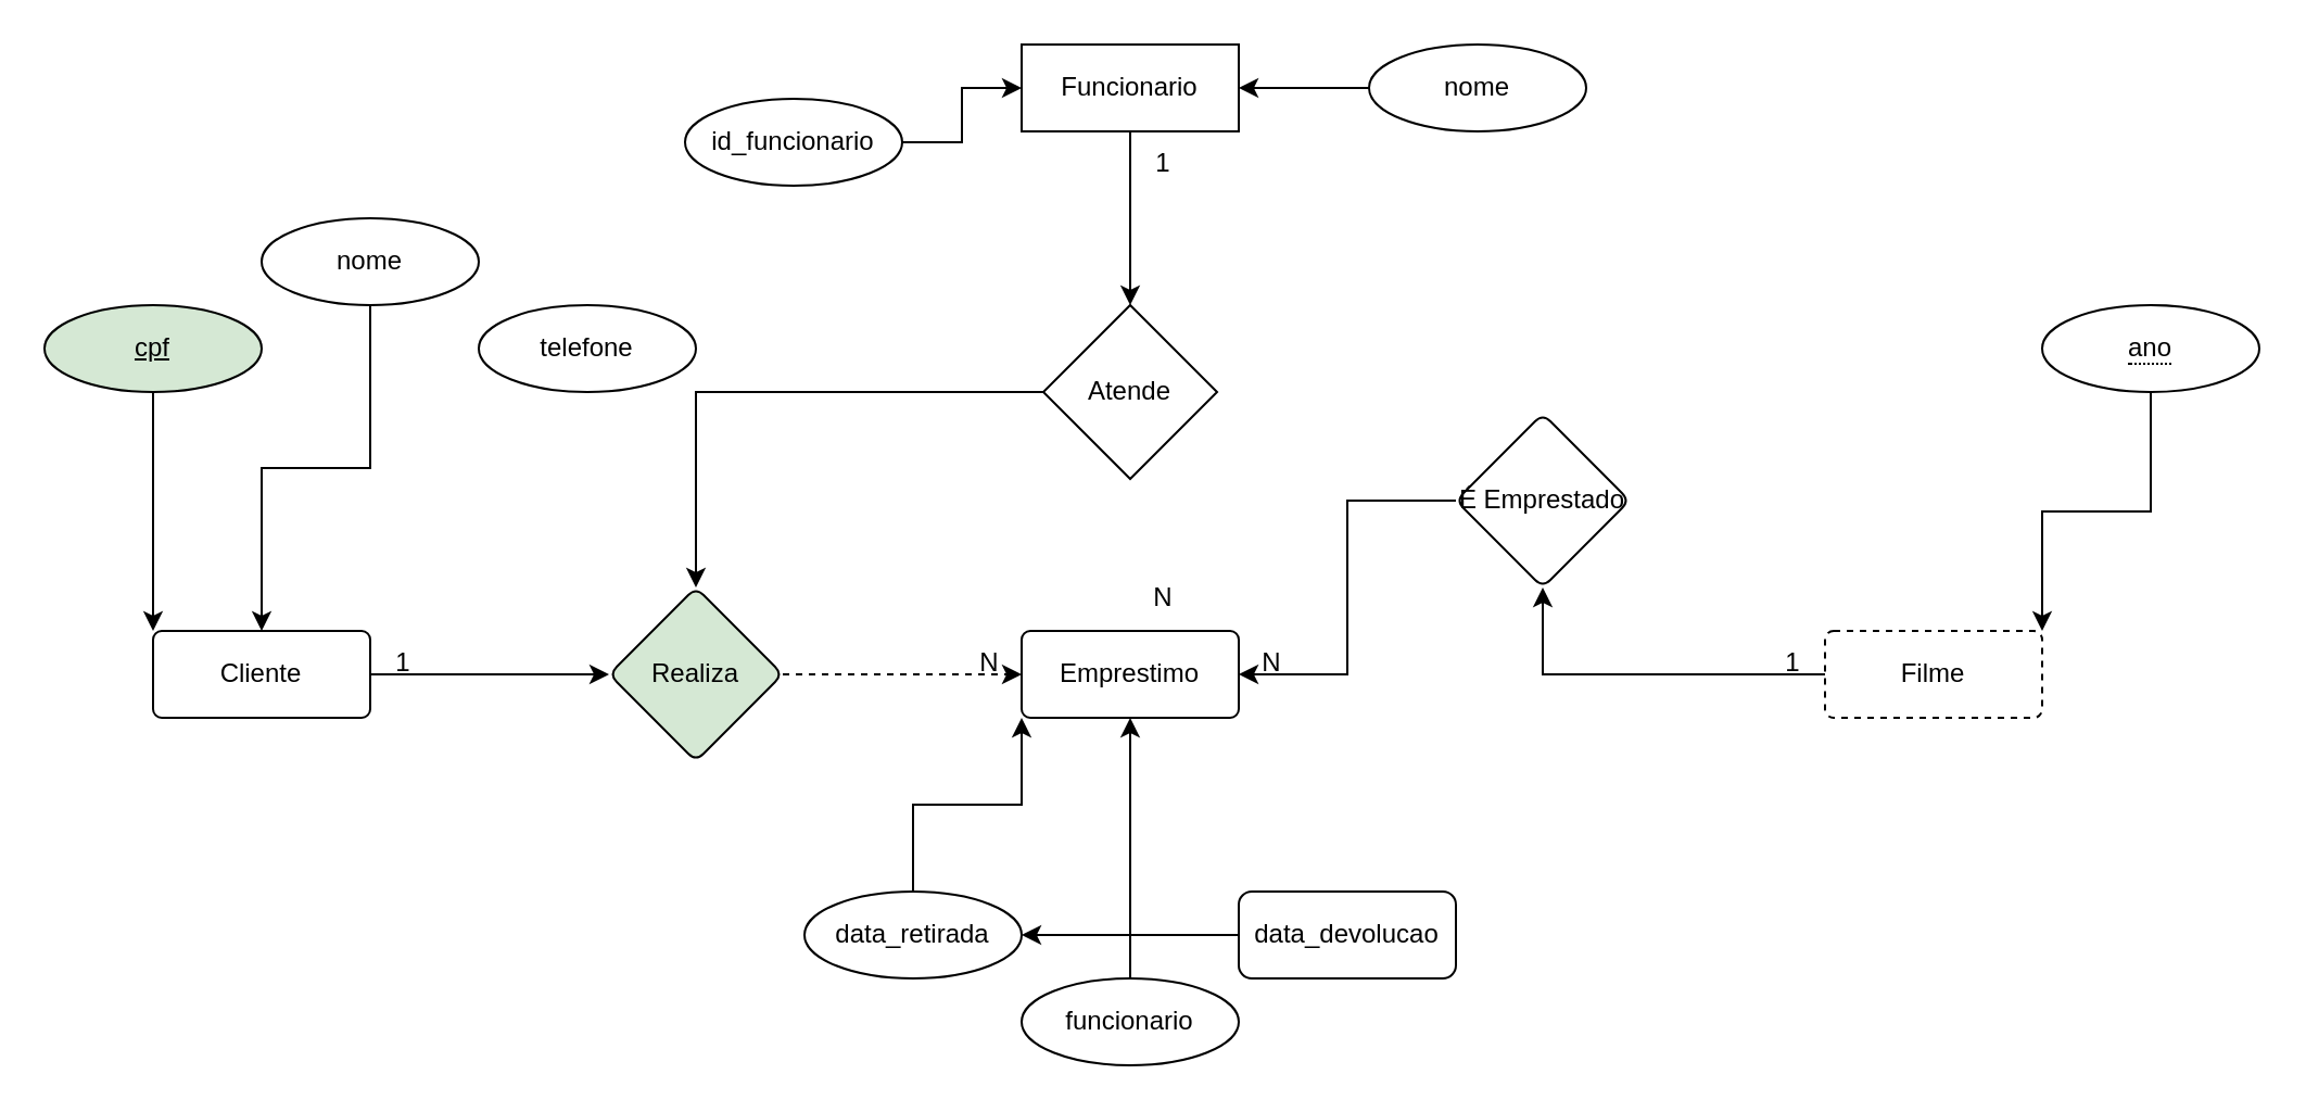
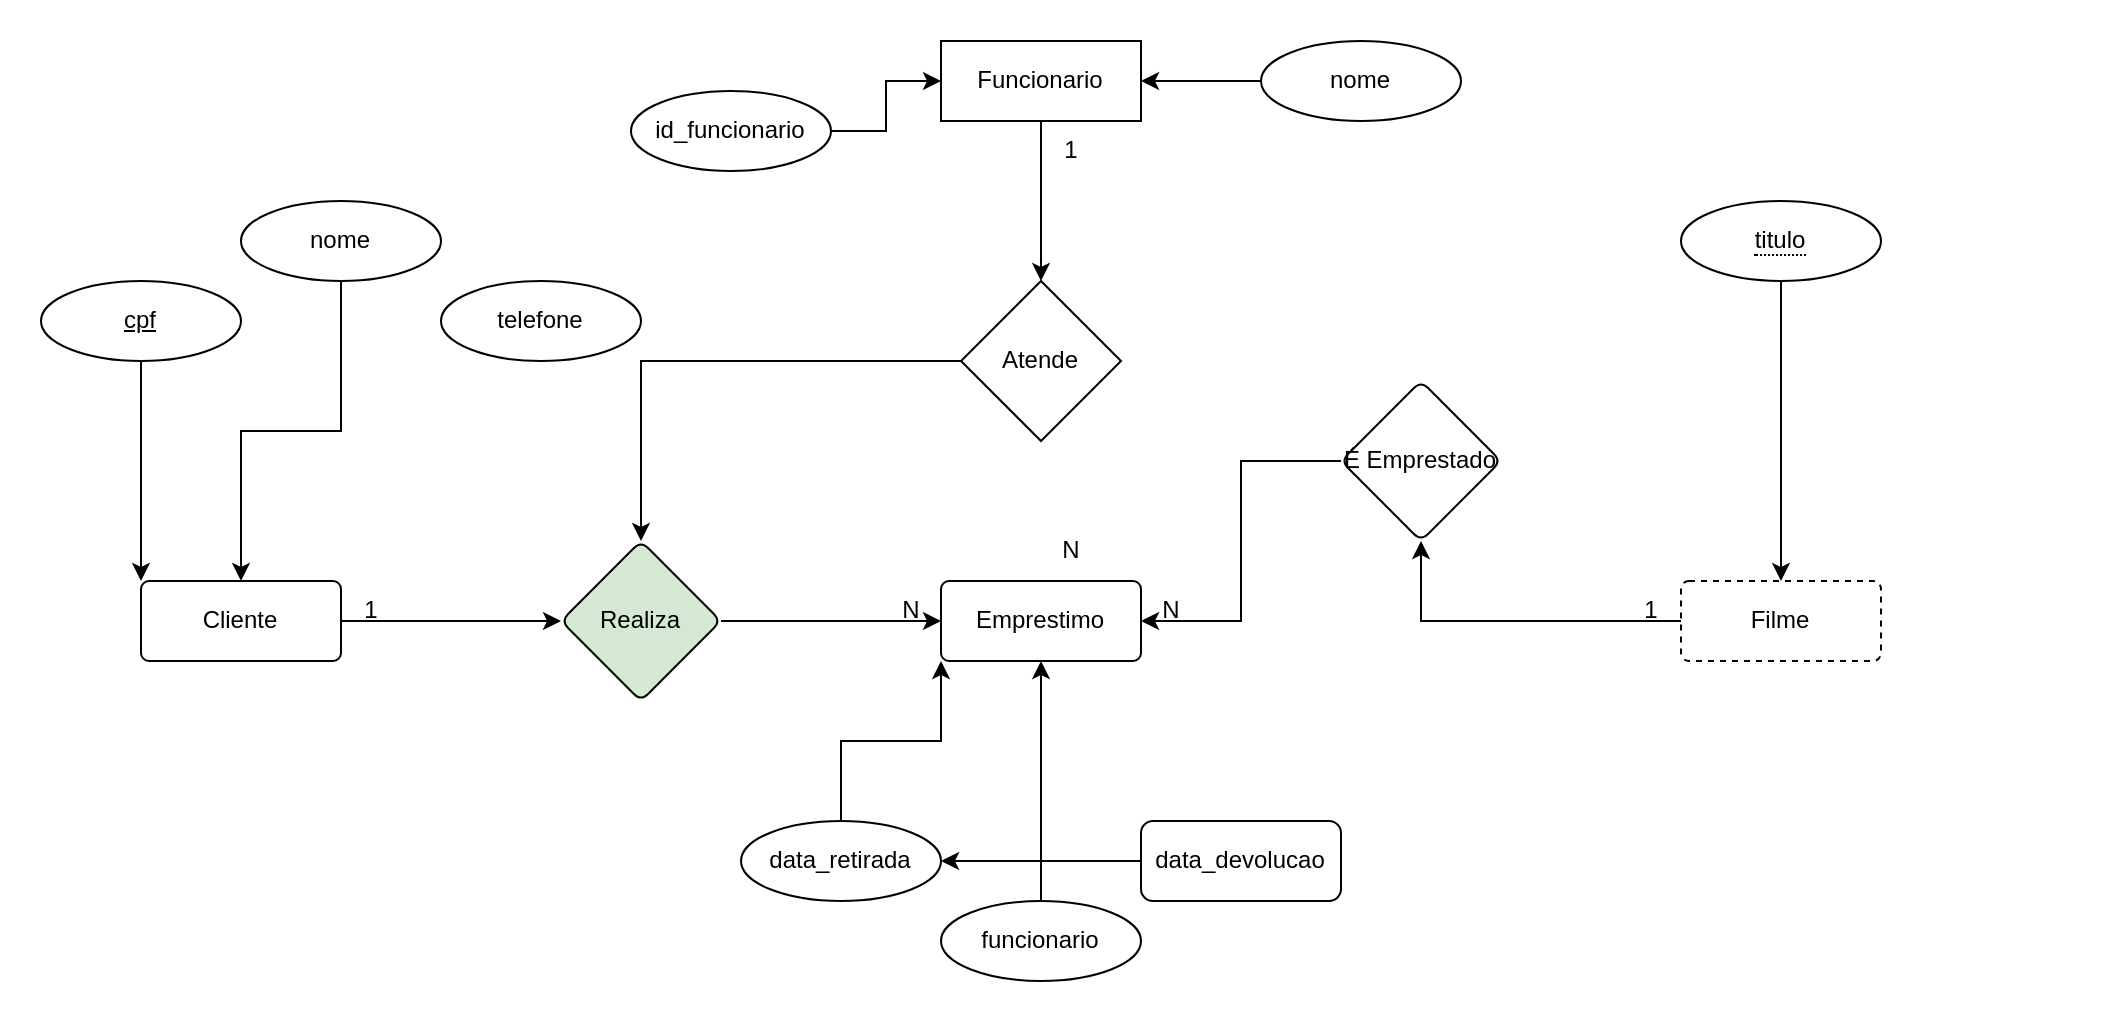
+ <mxCell id="15" value="&lt;span style=&quot;border-bottom: 1px dotted&quot;&gt;titulo&lt;/span&gt;" style="ellipse;whiteSpace=wrap;html=1;align=center;" vertex="1" parent="1"><mxGeometry x="840" y="100" width="100" height="40" as="geometry" /></mxCell>
- <mxCell id="10" value="cpf" style="ellipse;whiteSpace=wrap;html=1;align=center;fontStyle=4;fillColor=#d5e8d4;" vertex="1" parent="1"><mxGeometry x="20" y="140" width="100" height="40" as="geometry" /></mxCell>
+ <mxCell id="10" value="cpf" style="ellipse;whiteSpace=wrap;html=1;align=center;fontStyle=4" vertex="1" parent="1"><mxGeometry x="20" y="140" width="100" height="40" as="geometry" /></mxCell>
- <mxCell id="17" value="&lt;span style=&quot;border-bottom: 1px dotted&quot;&gt;ano&lt;/span&gt;" style="ellipse;whiteSpace=wrap;html=1;align=center;" vertex="1" parent="1"><mxGeometry x="940" y="140" width="100" height="40" as="geometry" /></mxCell>
+ <mxCell id="14" style="edgeStyle=orthogonalEdgeStyle;rounded=0;orthogonalLoop=1;jettySize=auto;html=1;entryX=0.5;entryY=0;entryDx=0;entryDy=0;" edge="1" parent="1" source="15" target="5"><mxGeometry relative="1" as="geometry" /></mxCell>
- <mxCell id="16" style="edgeStyle=orthogonalEdgeStyle;rounded=0;orthogonalLoop=1;jettySize=auto;html=1;entryX=1;entryY=0;entryDx=0;entryDy=0;" edge="1" parent="1" source="17" target="5"><mxGeometry relative="1" as="geometry" /></mxCell>
- <mxCell id="30" style="edgeStyle=orthogonalEdgeStyle;rounded=0;orthogonalLoop=1;jettySize=auto;html=1;entryX=0;entryY=0.5;entryDx=0;entryDy=0;dashed=1;" edge="1" parent="1" source="31" target="6"><mxGeometry relative="1" as="geometry" /></mxCell>
+ <mxCell id="30" style="edgeStyle=orthogonalEdgeStyle;rounded=0;orthogonalLoop=1;jettySize=auto;html=1;entryX=0;entryY=0.5;entryDx=0;entryDy=0;" edge="1" parent="1" source="31" target="6"><mxGeometry relative="1" as="geometry" /></mxCell>
